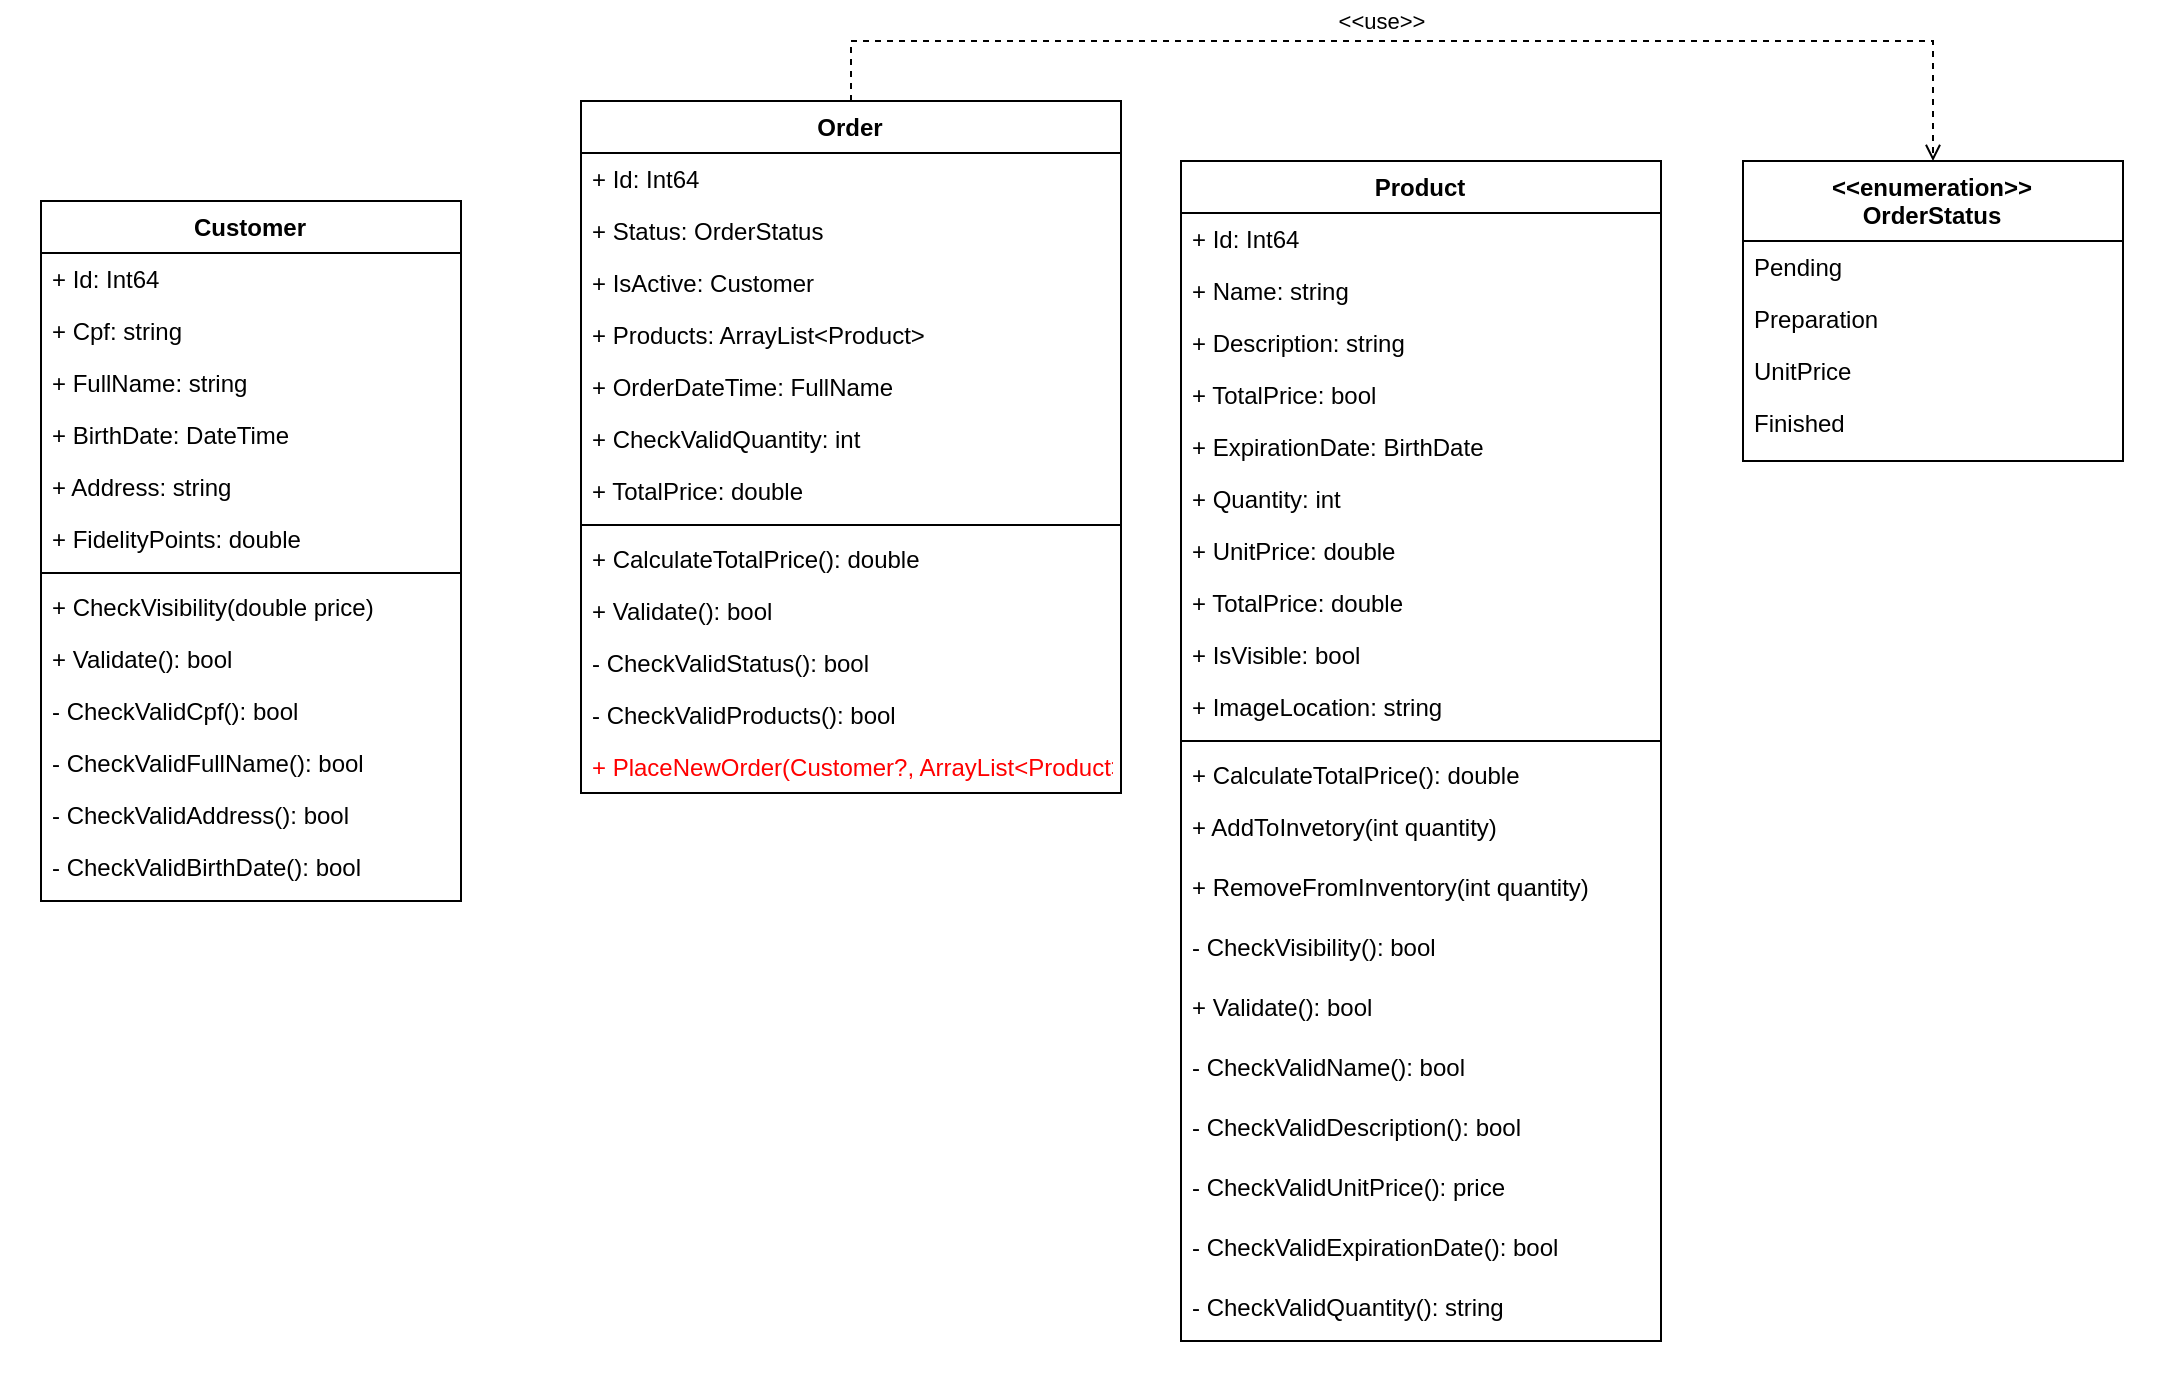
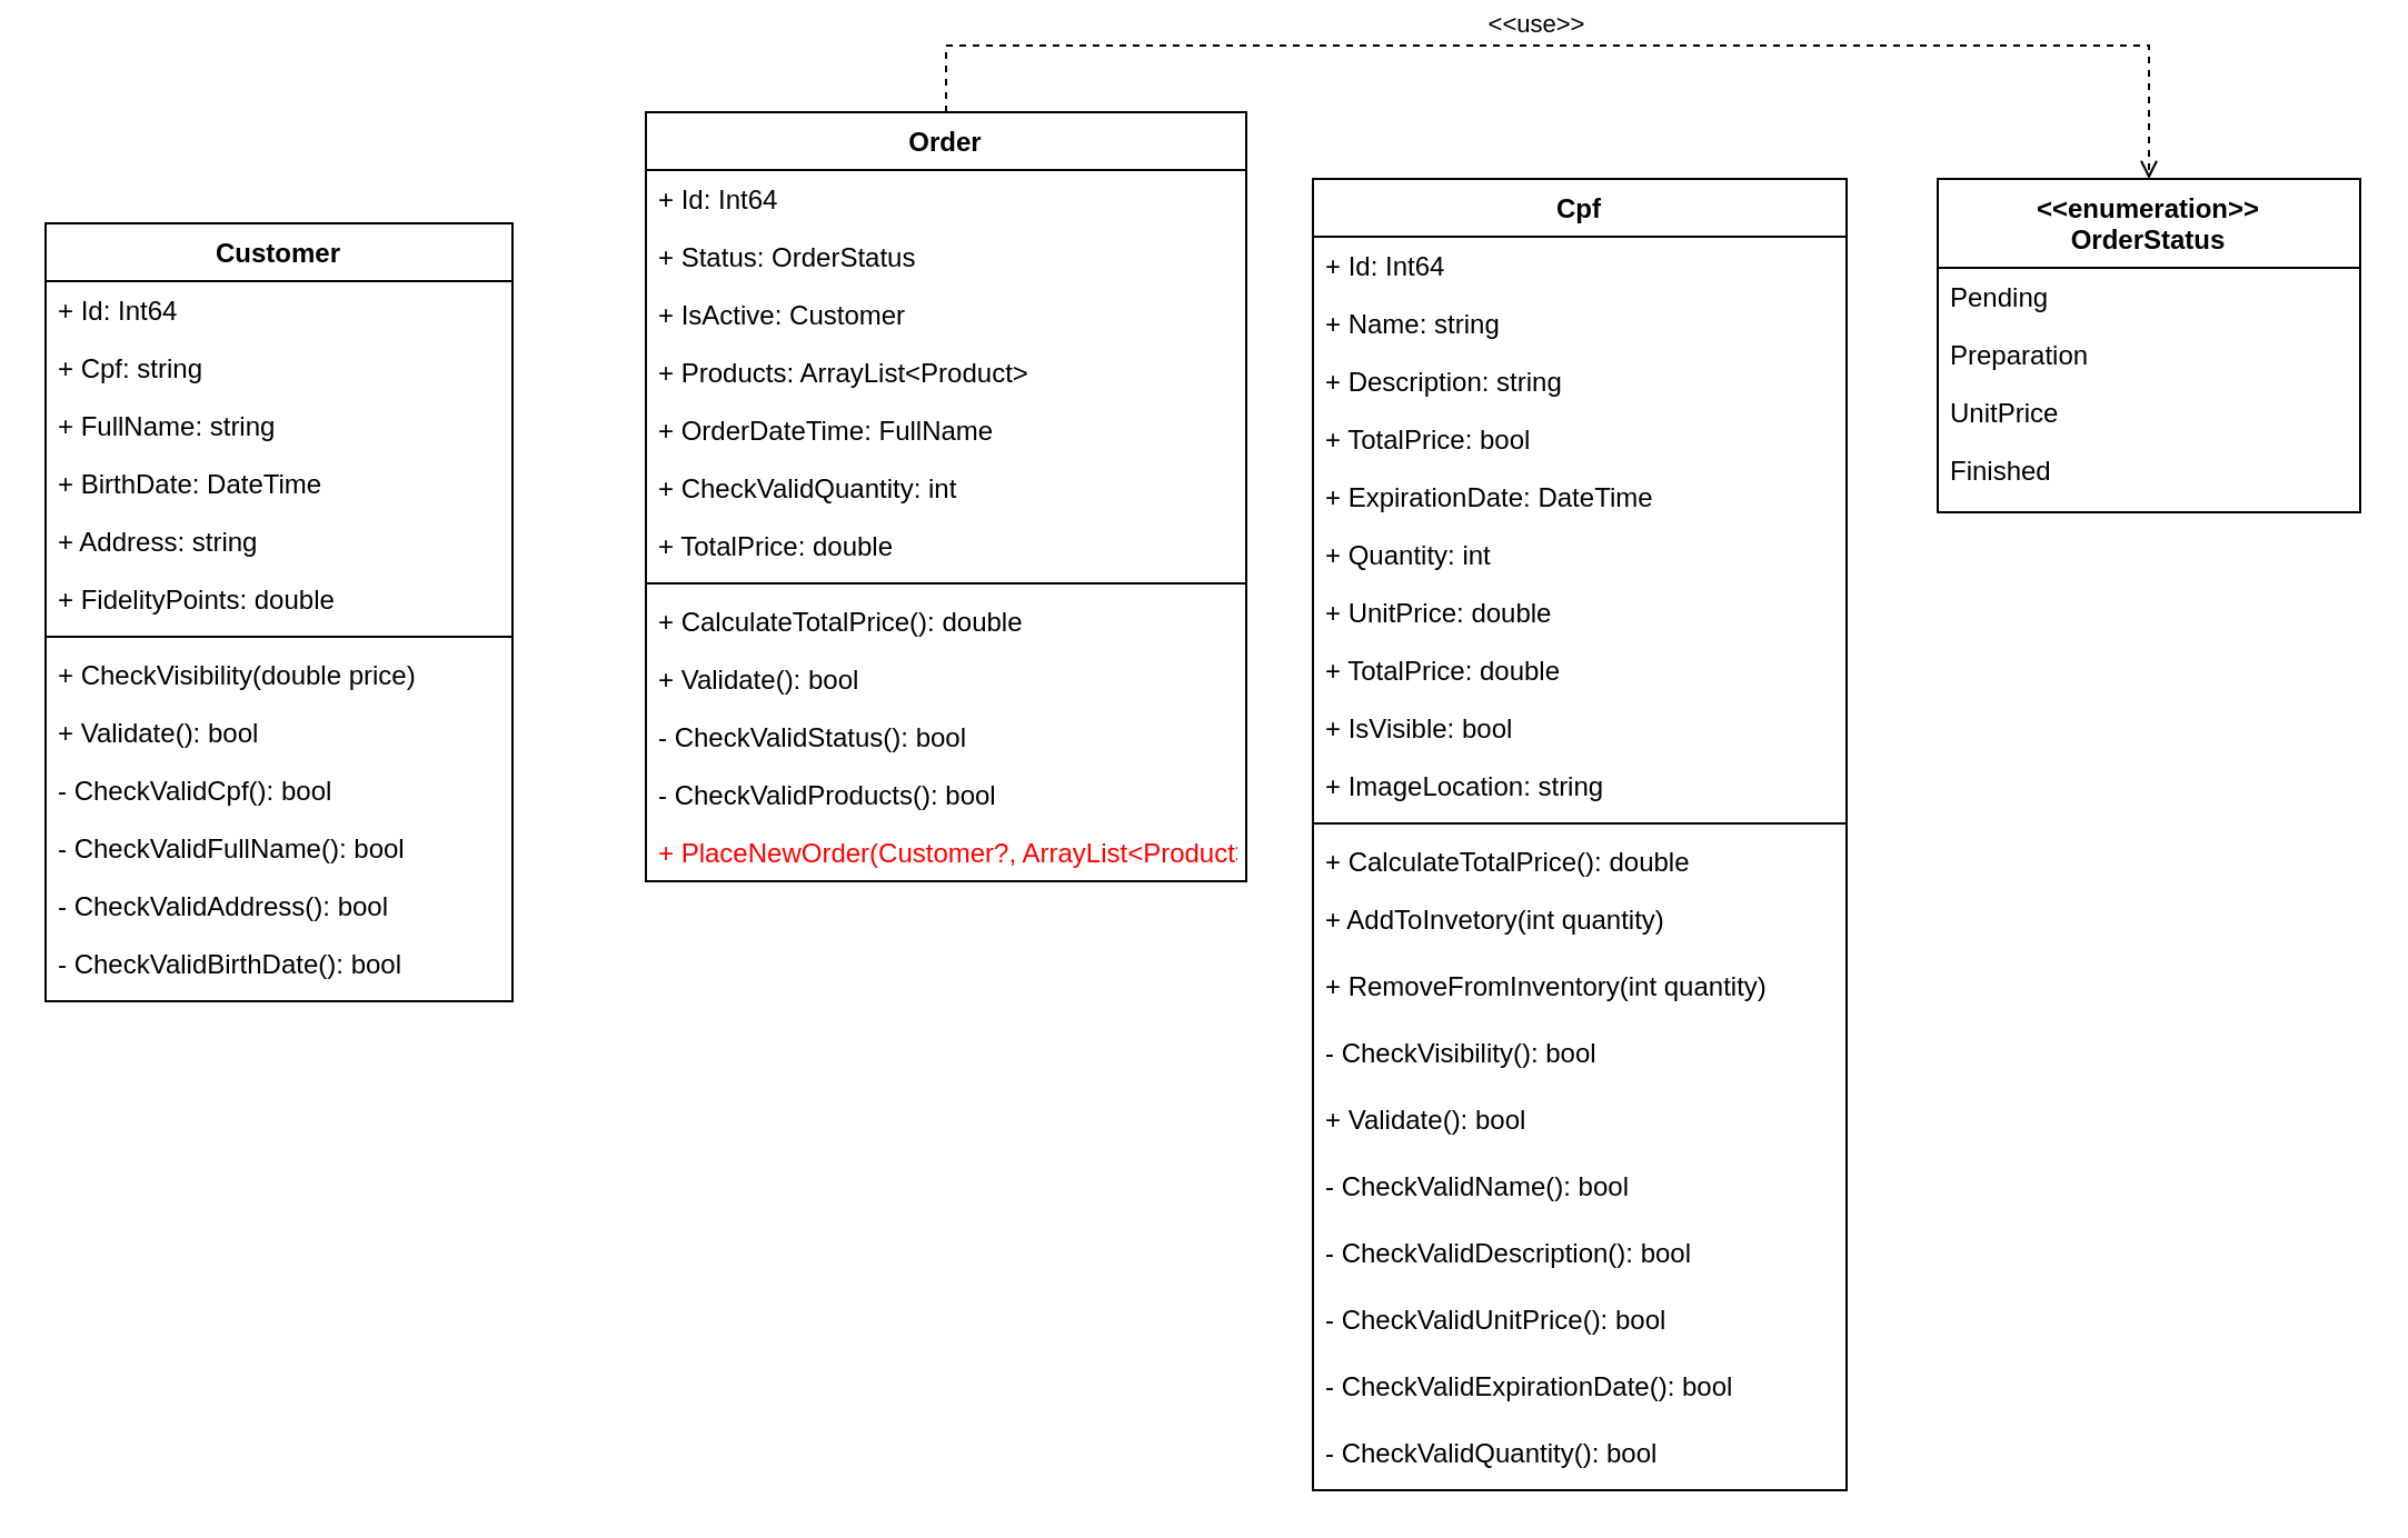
- <mxCell id="2" value="Product" style="swimlane;fontStyle=1;align=center;verticalAlign=top;childLayout=stackLayout;horizontal=1;startSize=26;horizontalStack=0;resizeParent=1;resizeLast=0;collapsible=1;marginBottom=0;rounded=0;shadow=0;strokeWidth=1;" parent="1" vertex="1"><mxGeometry x="590" y="80" width="240" height="590" as="geometry"><mxRectangle x="230" y="140" width="160" height="26" as="alternateBounds" /></mxGeometry></mxCell>
+ <mxCell id="2" value="Cpf" style="swimlane;fontStyle=1;align=center;verticalAlign=top;childLayout=stackLayout;horizontal=1;startSize=26;horizontalStack=0;resizeParent=1;resizeLast=0;collapsible=1;marginBottom=0;rounded=0;shadow=0;strokeWidth=1;" parent="1" vertex="1"><mxGeometry x="590" y="80" width="240" height="590" as="geometry"><mxRectangle x="230" y="140" width="160" height="26" as="alternateBounds" /></mxGeometry></mxCell>
- <mxCell id="7" value="+ ExpirationDate: BirthDate" style="text;align=left;verticalAlign=top;spacingLeft=4;spacingRight=4;overflow=hidden;rotatable=0;points=[[0,0.5],[1,0.5]];portConstraint=eastwest;rounded=0;shadow=0;html=0;" parent="2" vertex="1"><mxGeometry y="130" width="240" height="26" as="geometry" /></mxCell>
+ <mxCell id="7" value="+ ExpirationDate: DateTime" style="text;align=left;verticalAlign=top;spacingLeft=4;spacingRight=4;overflow=hidden;rotatable=0;points=[[0,0.5],[1,0.5]];portConstraint=eastwest;rounded=0;shadow=0;html=0;" parent="2" vertex="1"><mxGeometry y="130" width="240" height="26" as="geometry" /></mxCell>
- <mxCell id="21" value="- CheckValidUnitPrice(): price" style="text;align=left;verticalAlign=top;spacingLeft=4;spacingRight=4;overflow=hidden;rotatable=0;points=[[0,0.5],[1,0.5]];portConstraint=eastwest;" parent="2" vertex="1"><mxGeometry y="500" width="240" height="30" as="geometry" /></mxCell>
+ <mxCell id="21" value="- CheckValidUnitPrice(): bool" style="text;align=left;verticalAlign=top;spacingLeft=4;spacingRight=4;overflow=hidden;rotatable=0;points=[[0,0.5],[1,0.5]];portConstraint=eastwest;" parent="2" vertex="1"><mxGeometry y="500" width="240" height="30" as="geometry" /></mxCell>
- <mxCell id="23" value="- CheckValidQuantity(): string" style="text;align=left;verticalAlign=top;spacingLeft=4;spacingRight=4;overflow=hidden;rotatable=0;points=[[0,0.5],[1,0.5]];portConstraint=eastwest;" parent="2" vertex="1"><mxGeometry y="560" width="240" height="30" as="geometry" /></mxCell>
+ <mxCell id="23" value="- CheckValidQuantity(): bool" style="text;align=left;verticalAlign=top;spacingLeft=4;spacingRight=4;overflow=hidden;rotatable=0;points=[[0,0.5],[1,0.5]];portConstraint=eastwest;" parent="2" vertex="1"><mxGeometry y="560" width="240" height="30" as="geometry" /></mxCell>
